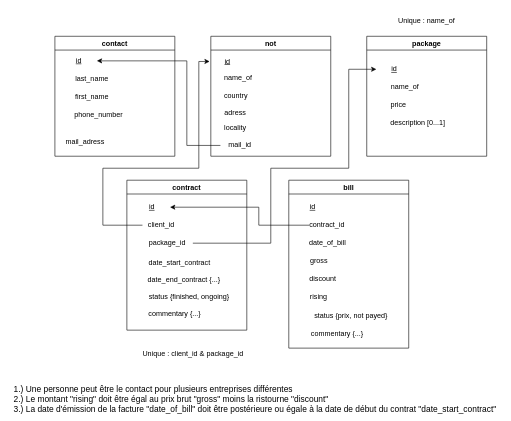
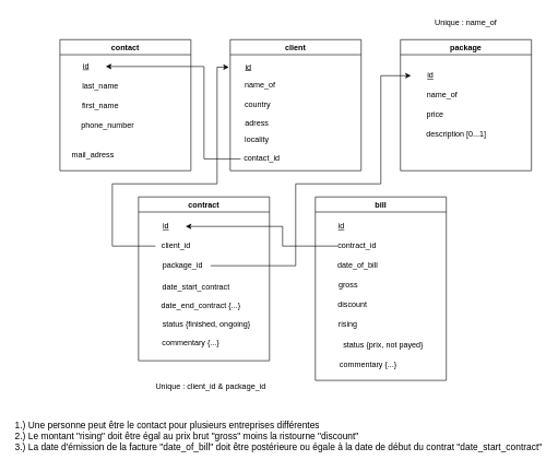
- <mxCell id="8" value="not" style="swimlane;" parent="1" vertex="1"><mxGeometry x="351" y="60" width="200" height="200" as="geometry" /></mxCell>
+ <mxCell id="8" value="client" style="swimlane;" parent="1" vertex="1"><mxGeometry x="351" y="60" width="200" height="200" as="geometry" /></mxCell>
- <mxCell id="14" value="mail_id" style="text;html=1;strokeColor=none;fillColor=none;align=center;verticalAlign=middle;whiteSpace=wrap;rounded=0;" parent="8" vertex="1"><mxGeometry x="16" y="166" width="65" height="30" as="geometry" /></mxCell>
+ <mxCell id="14" value="contact_id" style="text;html=1;strokeColor=none;fillColor=none;align=center;verticalAlign=middle;whiteSpace=wrap;rounded=0;" parent="8" vertex="1"><mxGeometry x="16" y="166" width="65" height="30" as="geometry" /></mxCell>
